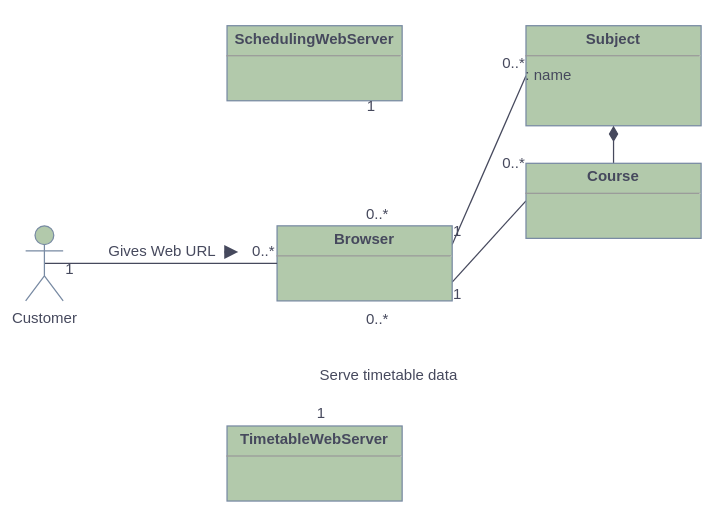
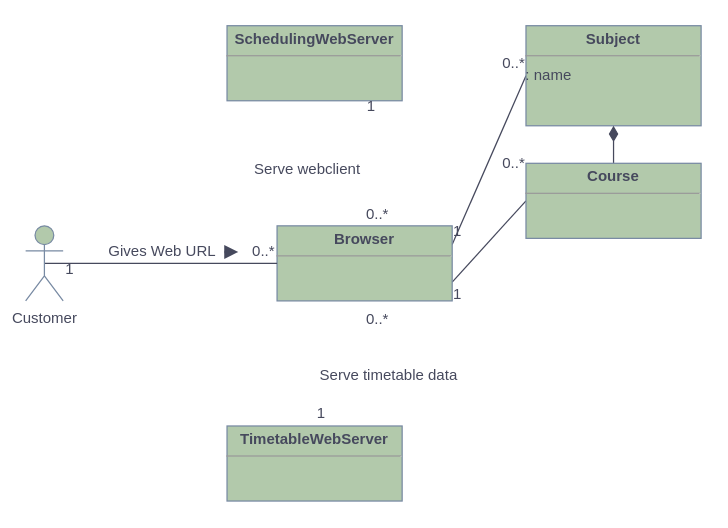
+ <mxCell id="16" value="Serve webclient" style="text;html=1;align=center;verticalAlign=middle;resizable=0;points=[];autosize=1;strokeColor=none;fillColor=none;fontColor=#46495D;" vertex="1" parent="1"><mxGeometry x="190" y="120" width="110" height="30" as="geometry" /></mxCell>
